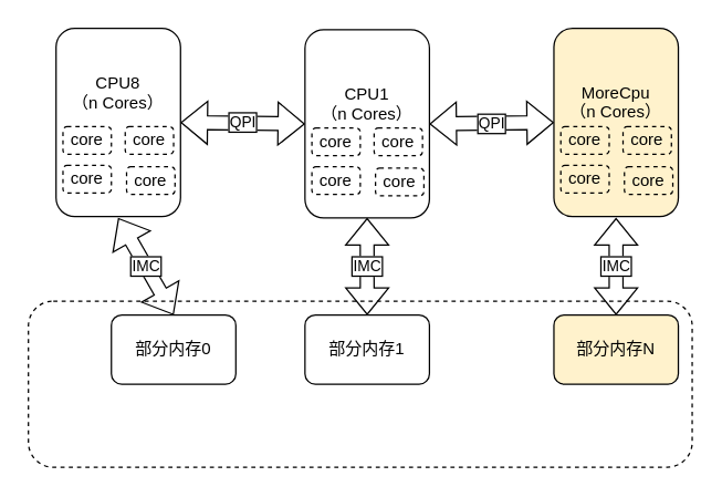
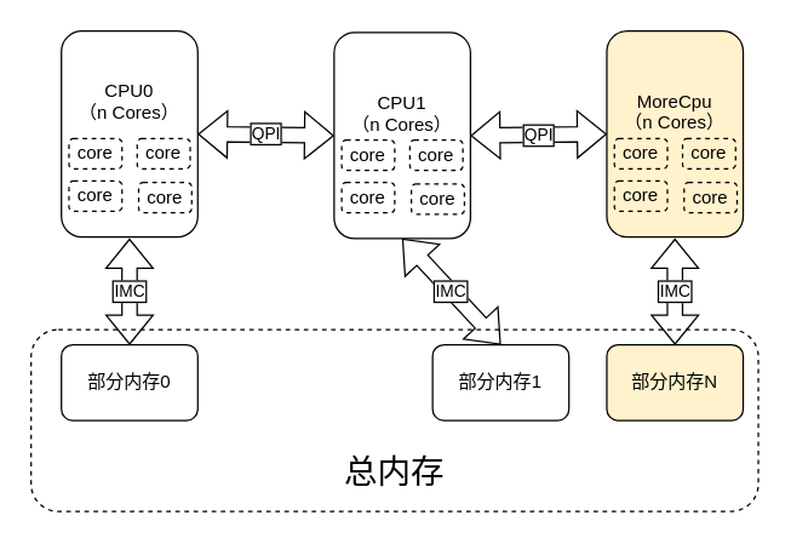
- <mxCell id="2" value="CPU8&lt;br&gt;（n Cores）&lt;br&gt;&lt;br&gt;&lt;br&gt;&lt;br&gt;" style="rounded=1;whiteSpace=wrap;html=1;labelPosition=center;verticalLabelPosition=middle;align=center;verticalAlign=middle;" vertex="1" parent="1"><mxGeometry x="40" y="20" width="90" height="136" as="geometry" /></mxCell>
+ <mxCell id="2" value="CPU0&lt;br&gt;（n Cores）&lt;br&gt;&lt;br&gt;&lt;br&gt;&lt;br&gt;" style="rounded=1;whiteSpace=wrap;html=1;labelPosition=center;verticalLabelPosition=middle;align=center;verticalAlign=middle;" vertex="1" parent="1"><mxGeometry x="40" y="20" width="90" height="136" as="geometry" /></mxCell>
- <mxCell id="3" value="部分内存0" style="rounded=1;whiteSpace=wrap;html=1;" vertex="1" parent="1"><mxGeometry x="80" y="227" width="90" height="50" as="geometry" /></mxCell>
+ <mxCell id="3" value="部分内存0" style="rounded=1;whiteSpace=wrap;html=1;" vertex="1" parent="1"><mxGeometry x="40" y="227" width="90" height="50" as="geometry" /></mxCell>
- <mxCell id="5" value="部分内存1" style="rounded=1;whiteSpace=wrap;html=1;" vertex="1" parent="1"><mxGeometry x="220" y="227" width="90" height="50" as="geometry" /></mxCell>
+ <mxCell id="5" value="部分内存1" style="rounded=1;whiteSpace=wrap;html=1;" vertex="1" parent="1"><mxGeometry x="285" y="227" width="90" height="50" as="geometry" /></mxCell>
+ <mxCell id="12" value="&lt;font style=&quot;font-size: 22px&quot;&gt;总内存&lt;/font&gt;" style="rounded=1;whiteSpace=wrap;html=1;fillColor=none;strokeColor=none;" vertex="1" parent="1"><mxGeometry x="180" y="297" width="160" height="30" as="geometry" /></mxCell>
